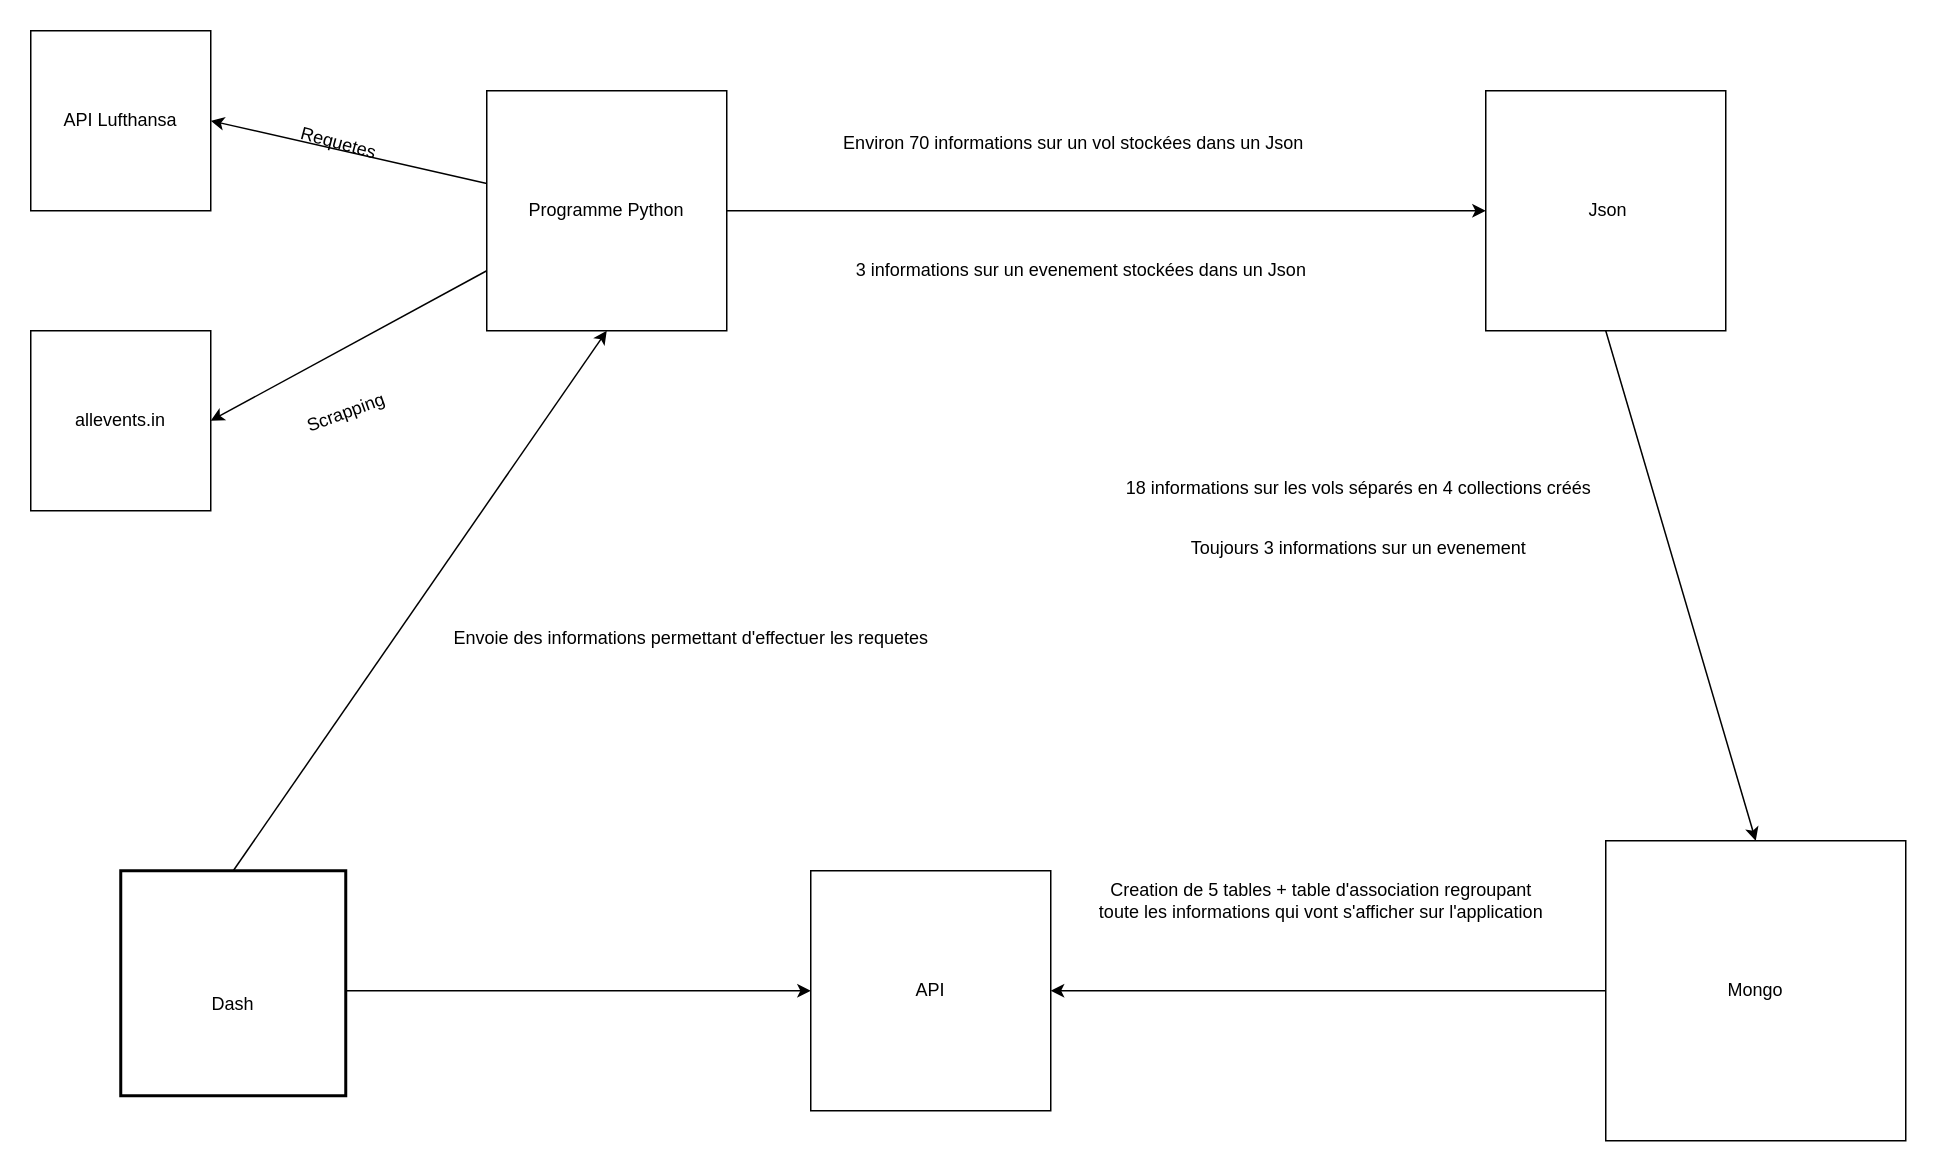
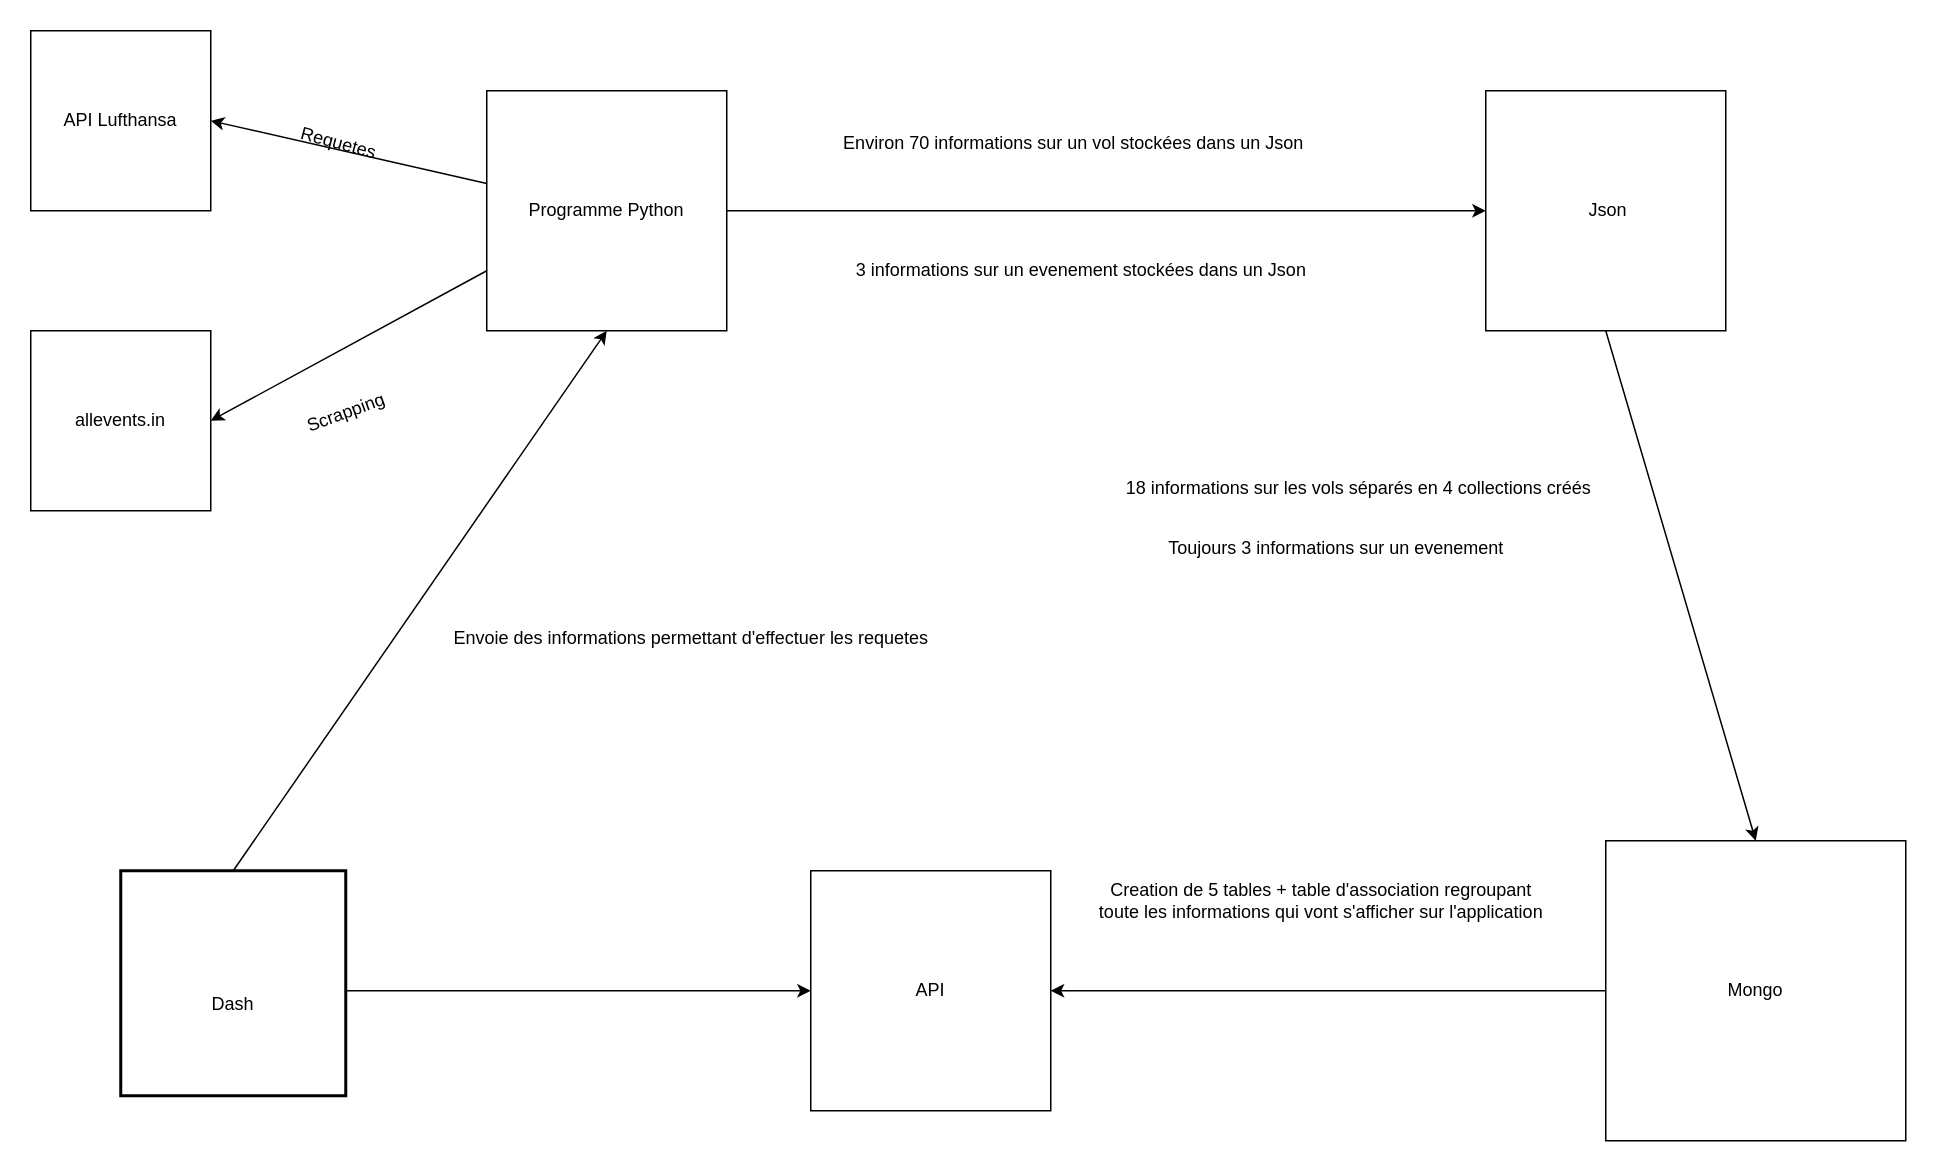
- <mxCell id="21" value="Toujours 3 informations sur un evenement" style="text;html=1;align=center;verticalAlign=middle;resizable=0;points=[];autosize=1;strokeColor=none;fillColor=none;" vertex="1" parent="1"><mxGeometry x="780" y="350" width="250" height="30" as="geometry" /></mxCell>
+ <mxCell id="21" value="Toujours 3 informations sur un evenement" style="text;html=1;align=center;verticalAlign=middle;resizable=0;points=[];autosize=1;strokeColor=none;fillColor=none;" vertex="1" parent="1"><mxGeometry x="765" y="350" width="250" height="30" as="geometry" /></mxCell>
